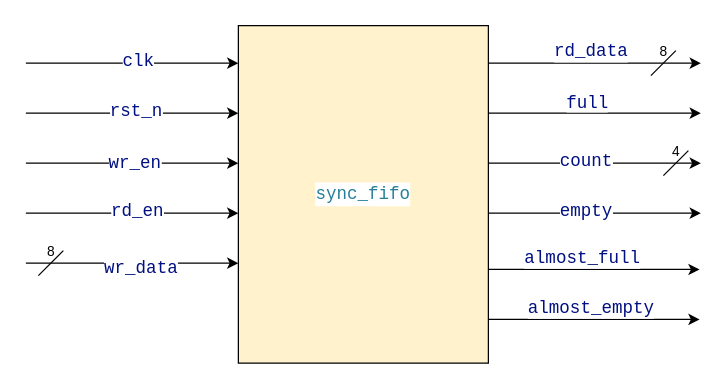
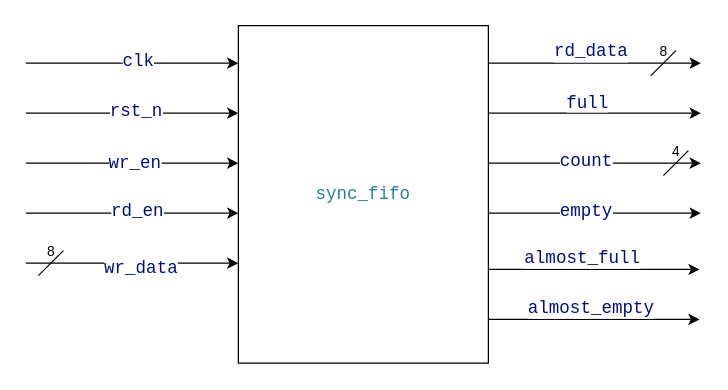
- <mxCell id="2" value="&lt;div style=&quot;color: rgb(59, 59, 59); background-color: rgb(255, 255, 255); font-family: Consolas, &amp;quot;Courier New&amp;quot;, monospace; font-size: 14px; line-height: 19px; white-space: pre;&quot;&gt;&lt;span style=&quot;color: rgb(38, 127, 153); text-align: left;&quot;&gt;sync_fifo&lt;/span&gt;&lt;/div&gt;" style="rounded=0;whiteSpace=wrap;html=1;fillColor=#fff2cc;" vertex="1" parent="1"><mxGeometry x="190" y="20" width="200" height="270" as="geometry" /></mxCell>
+ <mxCell id="2" value="&lt;div style=&quot;color: rgb(59, 59, 59); background-color: rgb(255, 255, 255); font-family: Consolas, &amp;quot;Courier New&amp;quot;, monospace; font-size: 14px; line-height: 19px; white-space: pre;&quot;&gt;&lt;span style=&quot;color: rgb(38, 127, 153); text-align: left;&quot;&gt;sync_fifo&lt;/span&gt;&lt;/div&gt;" style="rounded=0;whiteSpace=wrap;html=1;" vertex="1" parent="1"><mxGeometry x="190" y="20" width="200" height="270" as="geometry" /></mxCell>
